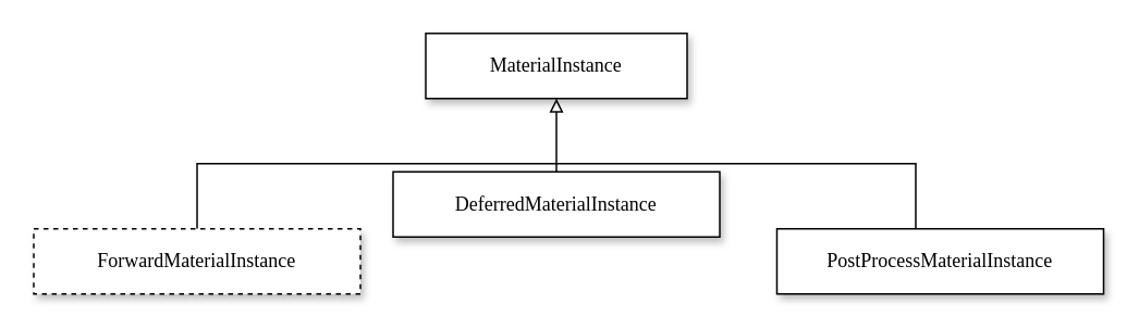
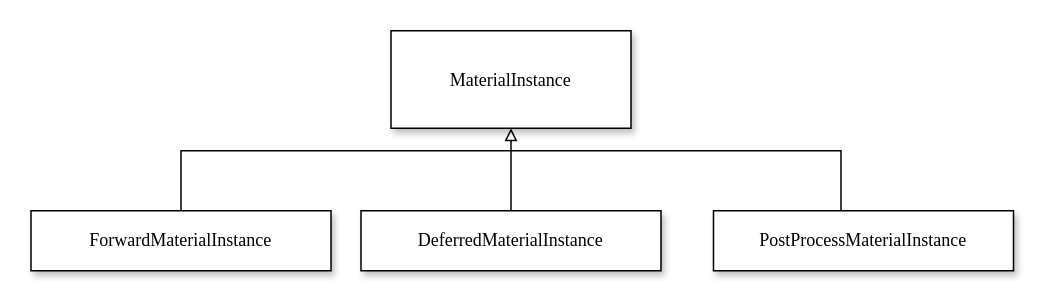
- <mxCell id="2" value="MaterialInstance" style="rounded=0;whiteSpace=wrap;html=1;shadow=1;fontFamily=Lucida Console;" parent="1" vertex="1"><mxGeometry x="260" width="160" height="40" as="geometry" y="20" /></mxCell>
+ <mxCell id="2" value="MaterialInstance" style="rounded=0;whiteSpace=wrap;html=1;shadow=1;fontFamily=Lucida Console;" parent="1" vertex="1"><mxGeometry x="260" y="20" width="160" height="65" as="geometry" /></mxCell>
- <mxCell id="6" value="DeferredMaterialInstance" style="rounded=0;whiteSpace=wrap;html=1;shadow=1;fontFamily=Lucida Console;" parent="1" vertex="1"><mxGeometry x="240" y="105" width="200" height="40" as="geometry" /></mxCell>
+ <mxCell id="6" value="DeferredMaterialInstance" style="rounded=0;whiteSpace=wrap;html=1;shadow=1;fontFamily=Lucida Console;" parent="1" vertex="1"><mxGeometry x="240" y="140" width="200" height="40" as="geometry" /></mxCell>
- <mxCell id="4" value="ForwardMaterialInstance" style="rounded=0;whiteSpace=wrap;html=1;shadow=1;fontFamily=Lucida Console;dashed=1;" parent="1" vertex="1"><mxGeometry y="140" width="200" height="40" as="geometry" x="20" /></mxCell>
+ <mxCell id="4" value="ForwardMaterialInstance" style="rounded=0;whiteSpace=wrap;html=1;shadow=1;fontFamily=Lucida Console;" parent="1" vertex="1"><mxGeometry y="140" width="200" height="40" as="geometry" x="20" /></mxCell>
